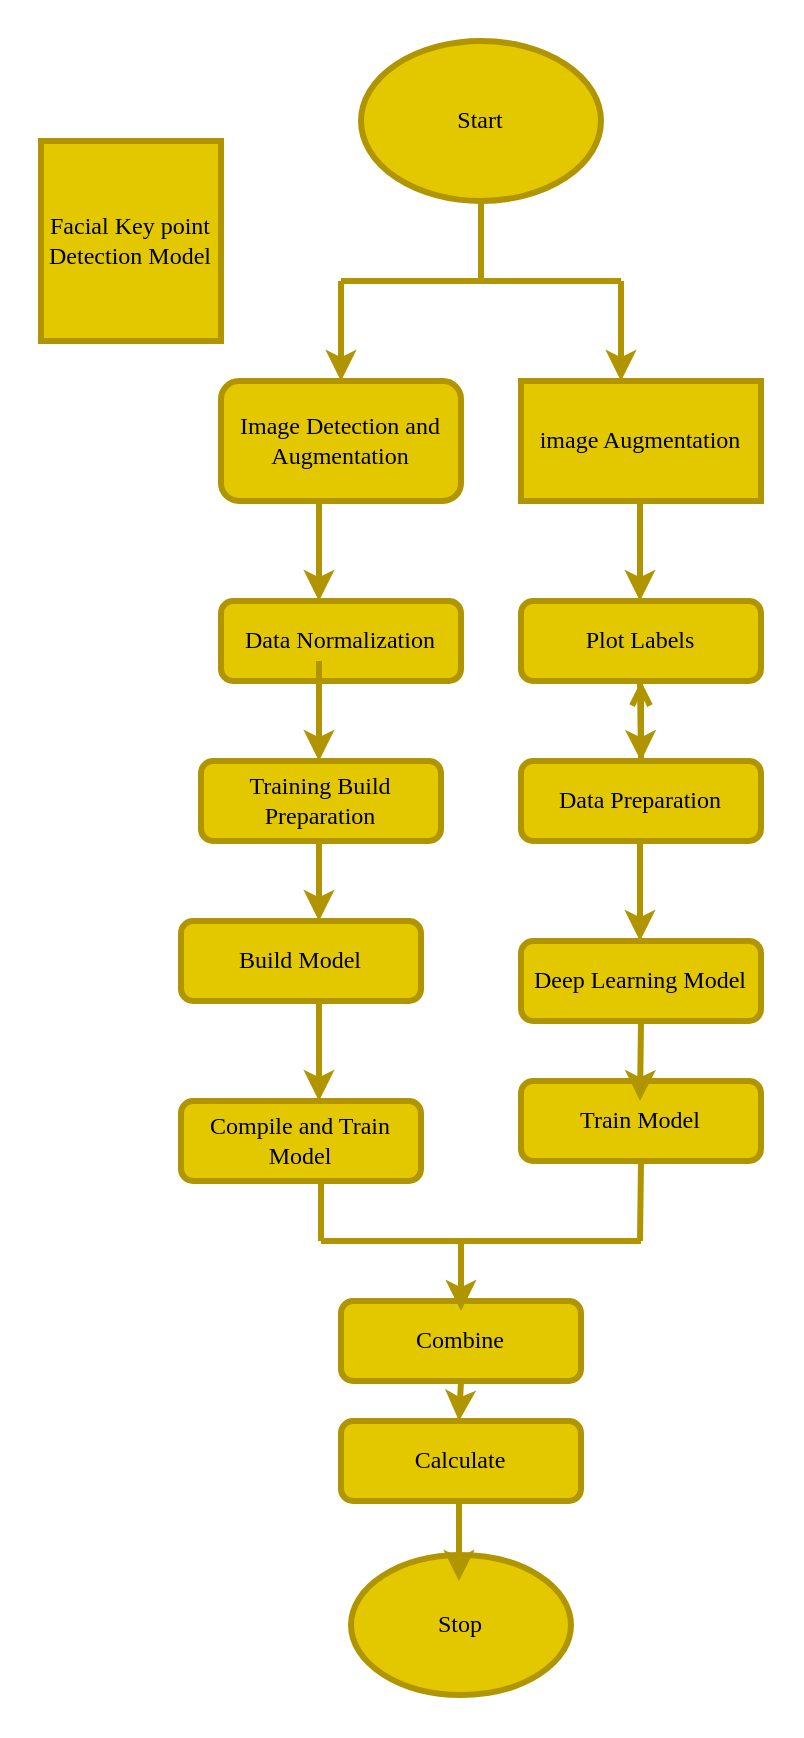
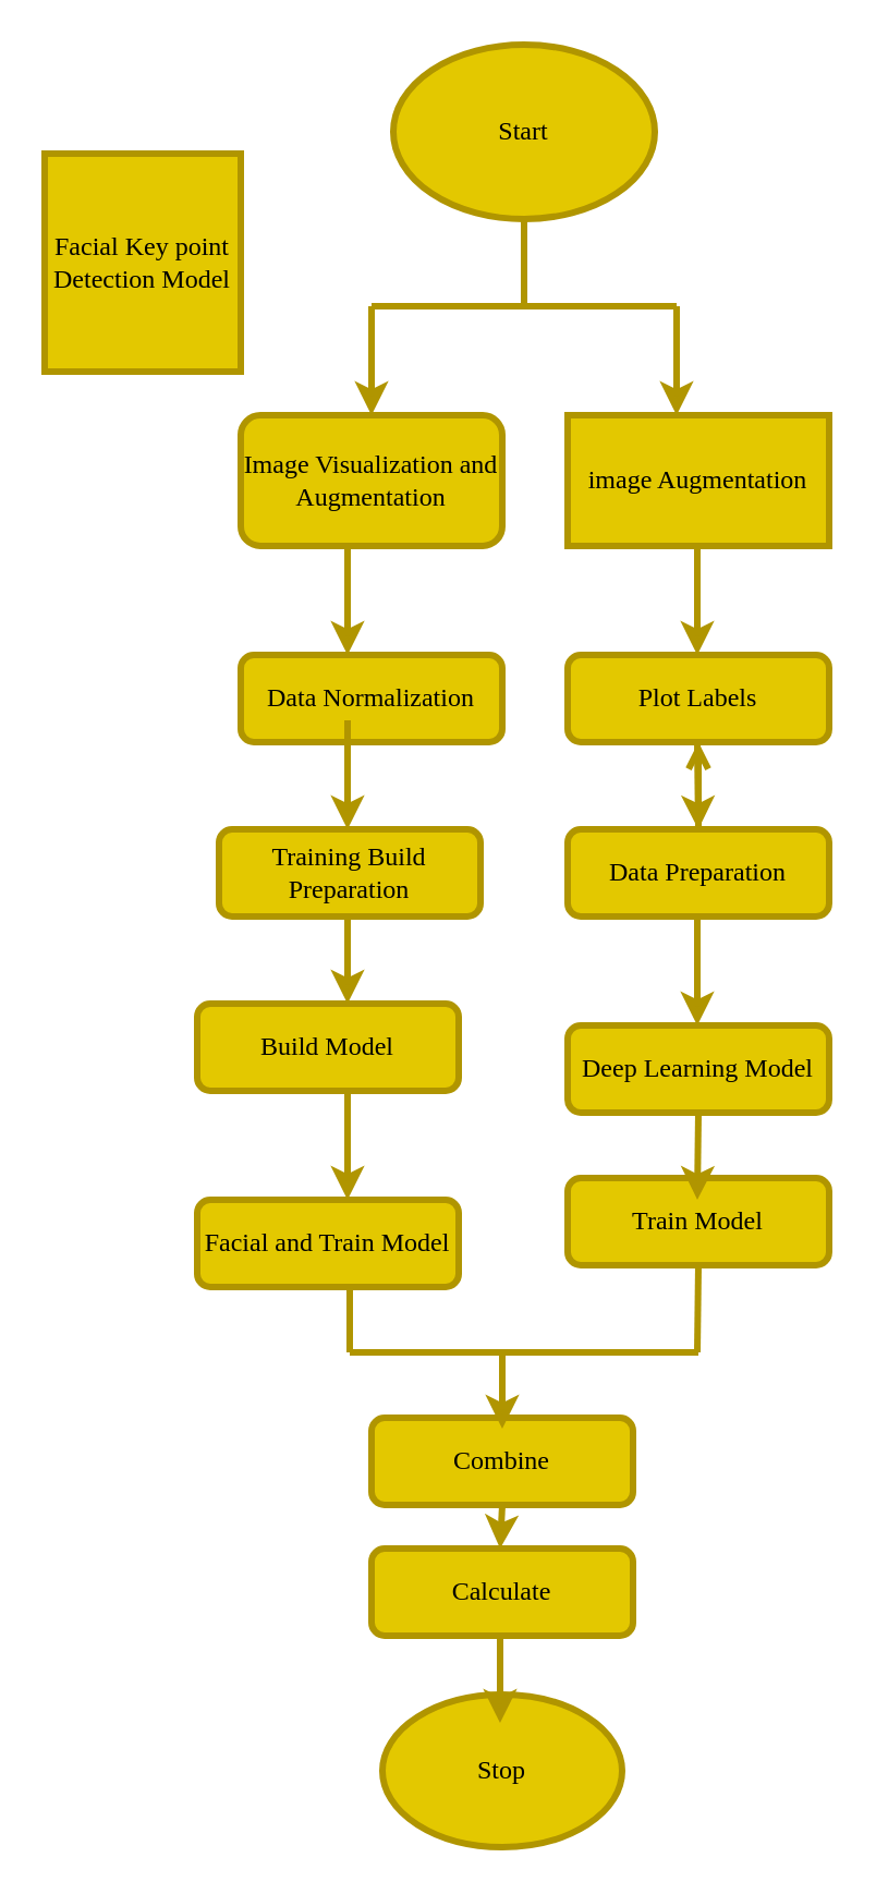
- <mxCell id="2" value="Image Detection and Augmentation" style="rounded=1;whiteSpace=wrap;html=1;fontSize=12;glass=0;strokeWidth=3;shadow=0;fillColor=#e3c800;fontColor=#000000;strokeColor=#B09500;fontFamily=Comic Sans MS;" parent="1" vertex="1"><mxGeometry x="110" y="190" width="120" height="60" as="geometry" /></mxCell>
+ <mxCell id="2" value="Image Visualization and Augmentation" style="rounded=1;whiteSpace=wrap;html=1;fontSize=12;glass=0;strokeWidth=3;shadow=0;fillColor=#e3c800;fontColor=#000000;strokeColor=#B09500;fontFamily=Comic Sans MS;" parent="1" vertex="1"><mxGeometry x="110" y="190" width="120" height="60" as="geometry" /></mxCell>
- <mxCell id="17" value="Compile and Train Model" style="rounded=1;whiteSpace=wrap;html=1;fontSize=12;glass=0;strokeWidth=3;shadow=0;fillColor=#e3c800;fontColor=#000000;strokeColor=#B09500;fontFamily=Comic Sans MS;" vertex="1" parent="1"><mxGeometry x="90" y="550" width="120" height="40" as="geometry" /></mxCell>
+ <mxCell id="17" value="Facial and Train Model" style="rounded=1;whiteSpace=wrap;html=1;fontSize=12;glass=0;strokeWidth=3;shadow=0;fillColor=#e3c800;fontColor=#000000;strokeColor=#B09500;fontFamily=Comic Sans MS;" vertex="1" parent="1"><mxGeometry x="90" y="550" width="120" height="40" as="geometry" /></mxCell>
